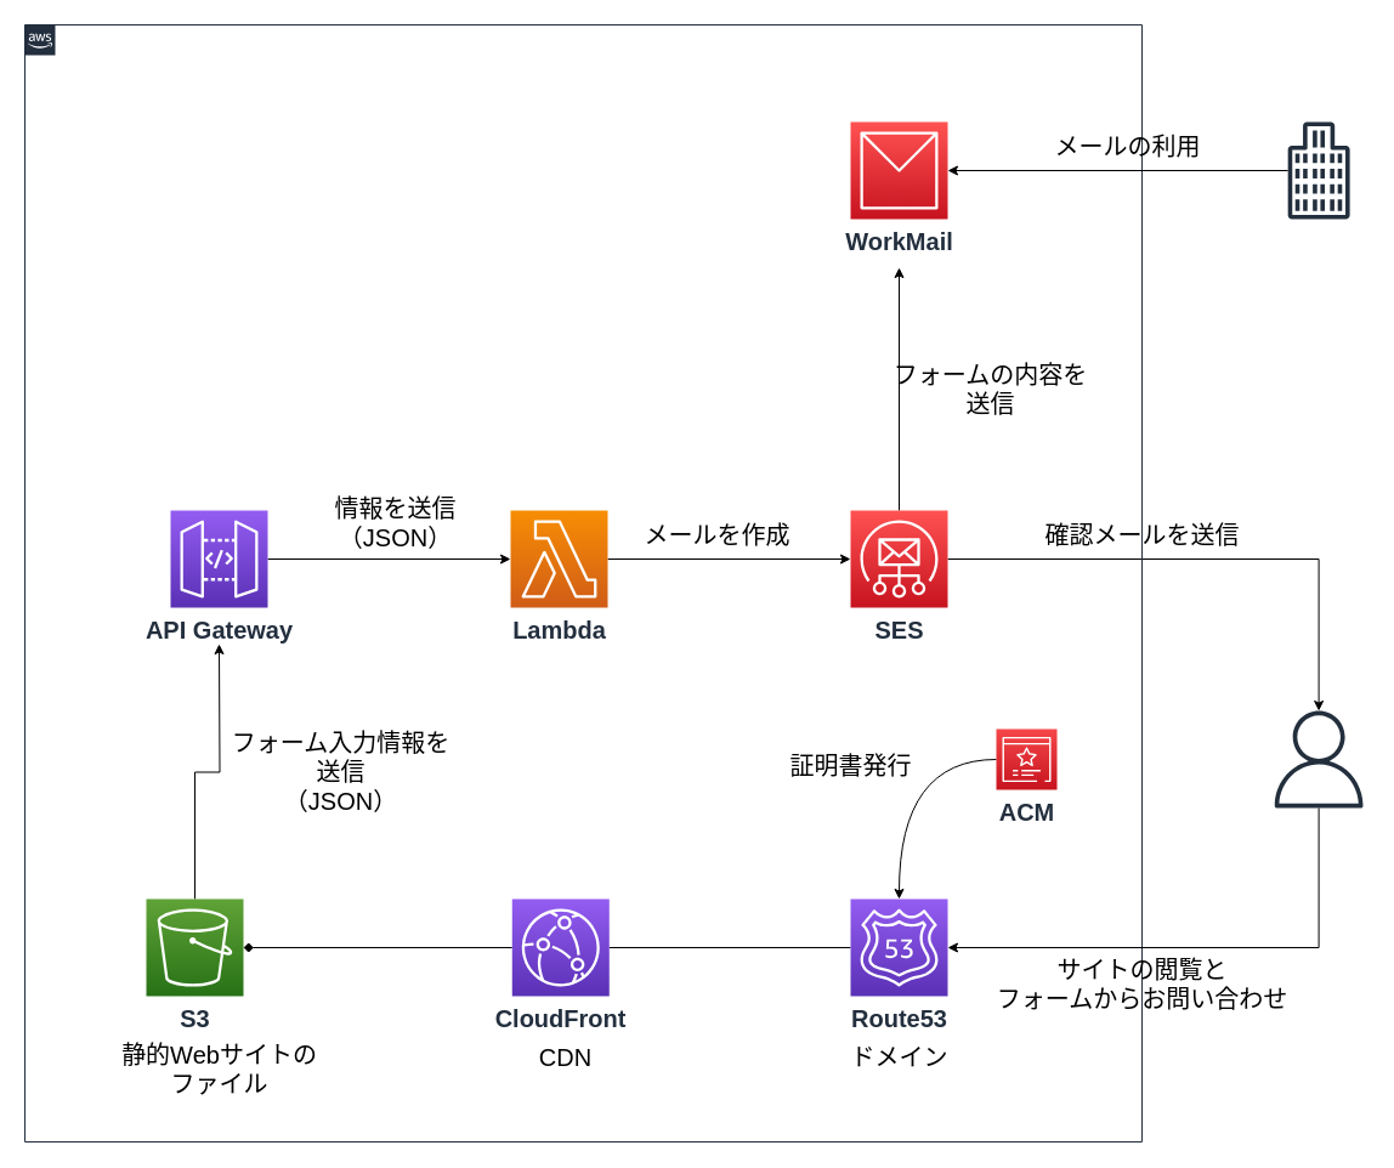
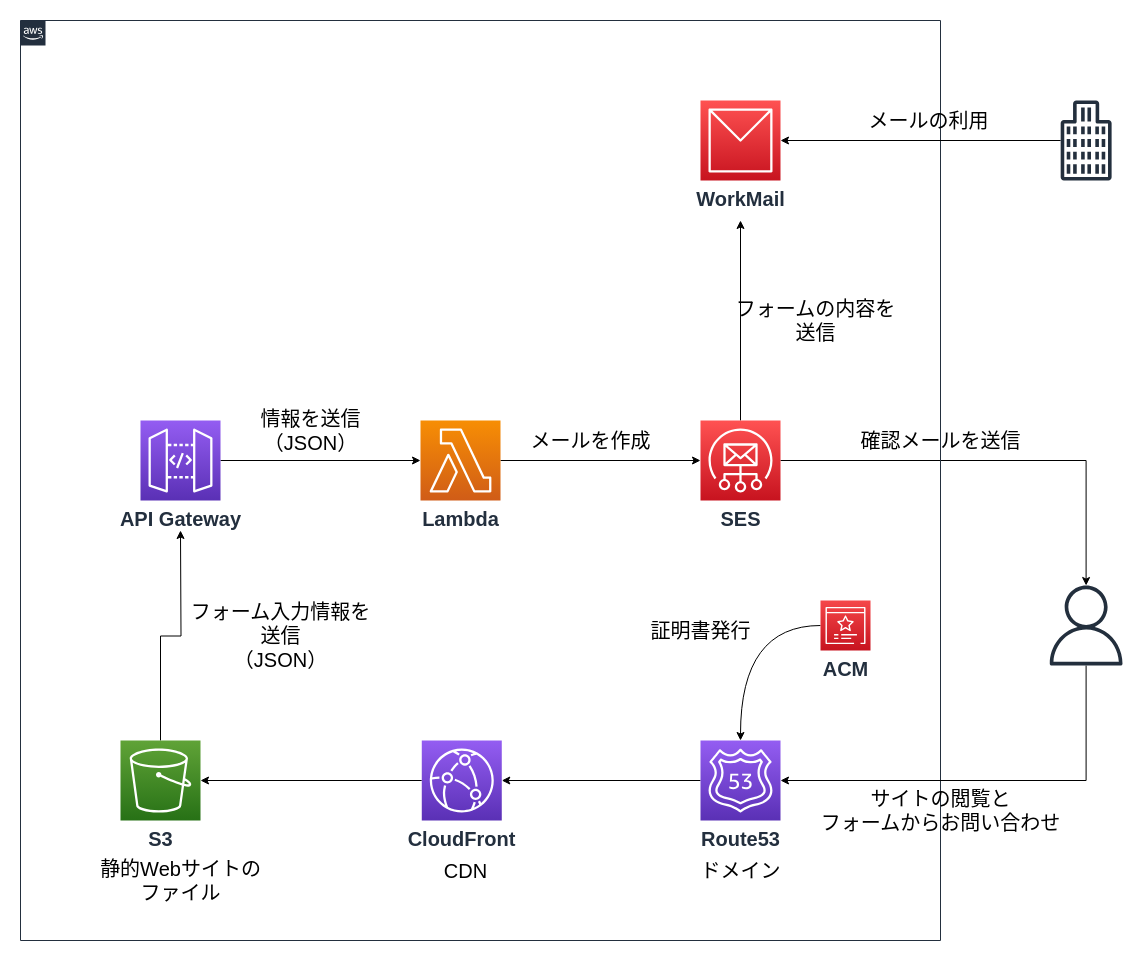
- <mxCell id="27" value="情報を送信&lt;br&gt;（JSON）" style="text;html=1;align=center;verticalAlign=middle;resizable=0;points=[];autosize=1;strokeColor=none;fillColor=none;fontSize=20;" parent="1" vertex="1"><mxGeometry x="265" y="400" width="120" height="60" as="geometry" /></mxCell>
+ <mxCell id="27" value="情報を送信&lt;br&gt;（JSON）" style="text;html=1;align=center;verticalAlign=middle;resizable=0;points=[];autosize=1;strokeColor=none;fillColor=none;fontSize=20;" parent="1" vertex="1"><mxGeometry x="250" y="400" width="120" height="60" as="geometry" /></mxCell>
- <mxCell id="12" style="edgeStyle=orthogonalEdgeStyle;rounded=0;orthogonalLoop=1;jettySize=auto;html=1;exitX=0;exitY=0.5;exitDx=0;exitDy=0;exitPerimeter=0;fontSize=20;endArrow=diamond;" parent="1" source="13" target="15" edge="1"><mxGeometry relative="1" as="geometry" /></mxCell>
+ <mxCell id="12" style="edgeStyle=orthogonalEdgeStyle;rounded=0;orthogonalLoop=1;jettySize=auto;html=1;exitX=0;exitY=0.5;exitDx=0;exitDy=0;exitPerimeter=0;fontSize=20;" parent="1" source="13" target="15" edge="1"><mxGeometry relative="1" as="geometry" /></mxCell>
- <mxCell id="10" style="edgeStyle=orthogonalEdgeStyle;rounded=0;orthogonalLoop=1;jettySize=auto;html=1;exitX=0;exitY=0.5;exitDx=0;exitDy=0;exitPerimeter=0;fontSize=20;endArrow=none;" parent="1" source="11" target="13" edge="1"><mxGeometry relative="1" as="geometry" /></mxCell>
+ <mxCell id="10" style="edgeStyle=orthogonalEdgeStyle;rounded=0;orthogonalLoop=1;jettySize=auto;html=1;exitX=0;exitY=0.5;exitDx=0;exitDy=0;exitPerimeter=0;fontSize=20;" parent="1" source="11" target="13" edge="1"><mxGeometry relative="1" as="geometry" /></mxCell>
